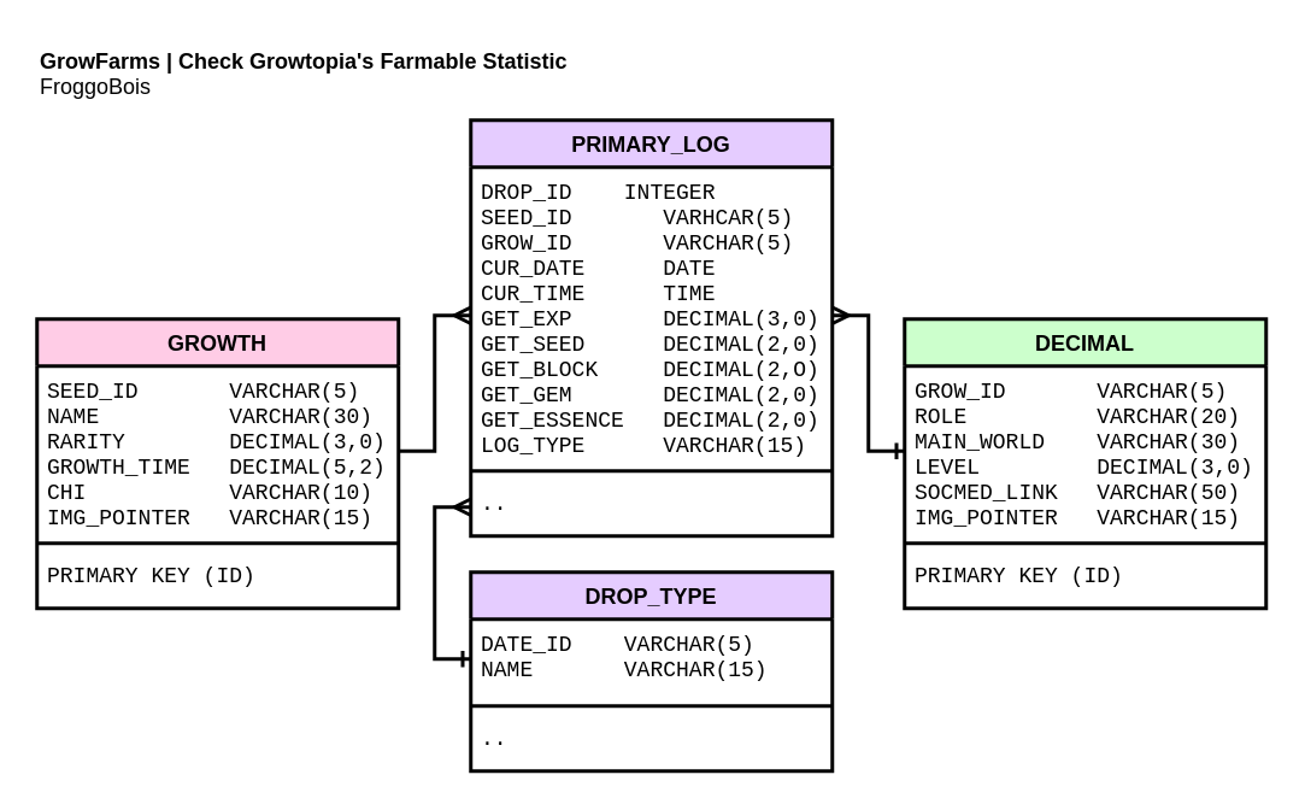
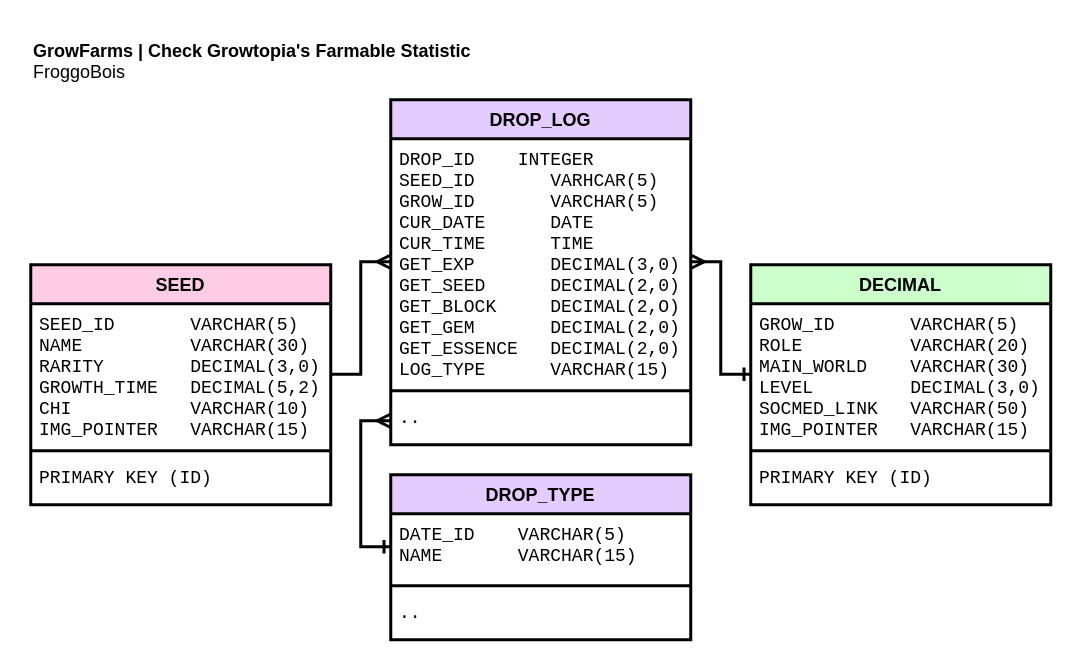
- <mxCell id="7" value="PRIMARY_LOG" style="swimlane;fontStyle=1;align=center;verticalAlign=top;childLayout=stackLayout;horizontal=1;startSize=26;horizontalStack=0;resizeParent=1;resizeParentMax=0;resizeLast=0;collapsible=1;marginBottom=0;strokeWidth=2;fillColor=#E5CCFF;" parent="1" vertex="1"><mxGeometry x="260" y="66" width="200" height="230" as="geometry" /></mxCell>
+ <mxCell id="7" value="DROP_LOG" style="swimlane;fontStyle=1;align=center;verticalAlign=top;childLayout=stackLayout;horizontal=1;startSize=26;horizontalStack=0;resizeParent=1;resizeParentMax=0;resizeLast=0;collapsible=1;marginBottom=0;strokeWidth=2;fillColor=#E5CCFF;" parent="1" vertex="1"><mxGeometry x="260" y="66" width="200" height="230" as="geometry" /></mxCell>
- <mxCell id="3" value="GROWTH" style="swimlane;fontStyle=1;align=center;verticalAlign=top;childLayout=stackLayout;horizontal=1;startSize=26;horizontalStack=0;resizeParent=1;resizeParentMax=0;resizeLast=0;collapsible=1;marginBottom=0;strokeWidth=2;fillColor=#FFCCE6;" parent="1" vertex="1"><mxGeometry x="20" y="176" width="200" height="160" as="geometry" /></mxCell>
+ <mxCell id="3" value="SEED" style="swimlane;fontStyle=1;align=center;verticalAlign=top;childLayout=stackLayout;horizontal=1;startSize=26;horizontalStack=0;resizeParent=1;resizeParentMax=0;resizeLast=0;collapsible=1;marginBottom=0;strokeWidth=2;fillColor=#FFCCE6;" parent="1" vertex="1"><mxGeometry x="20" y="176" width="200" height="160" as="geometry" /></mxCell>
